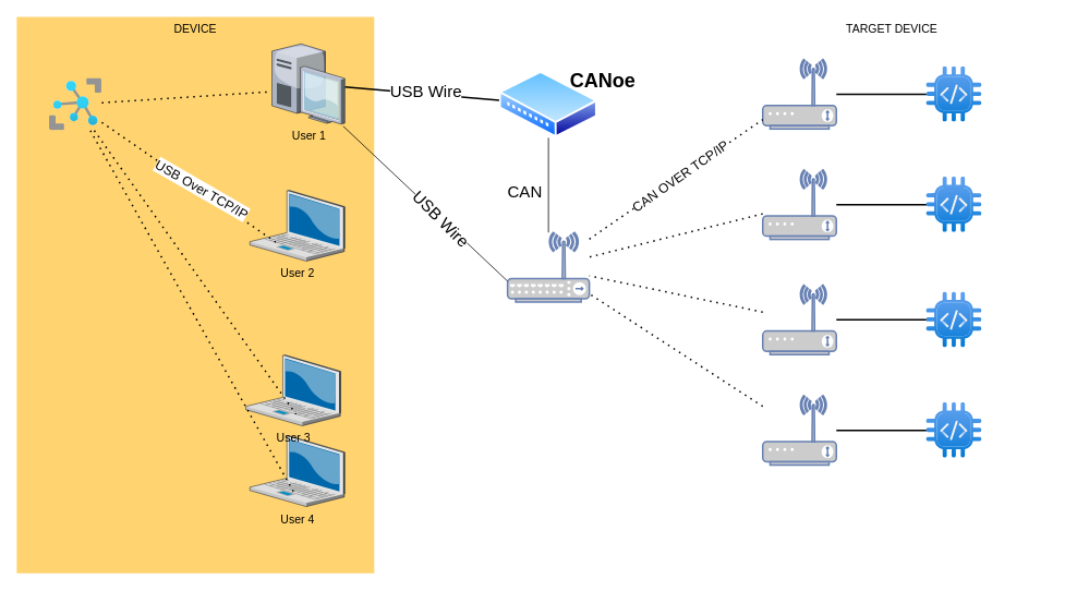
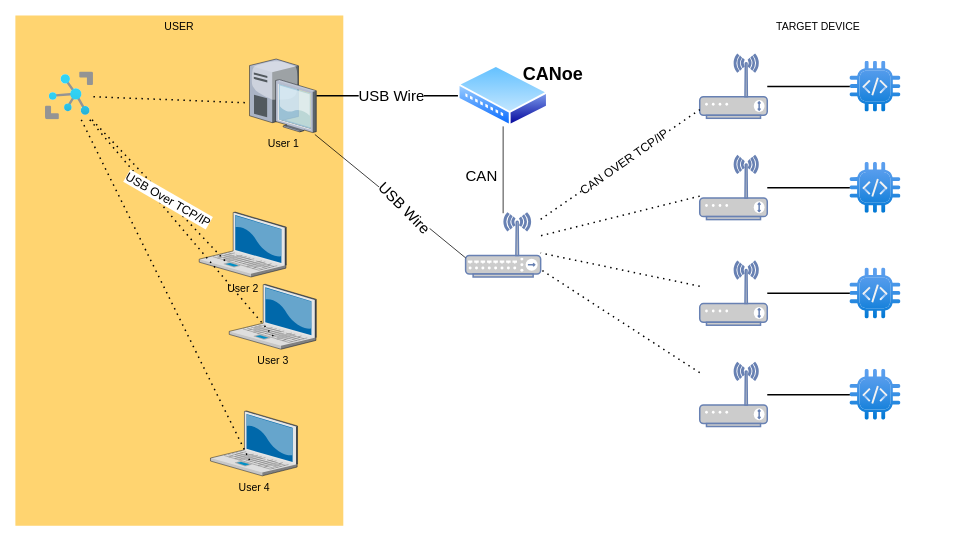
- <mxCell id="3" value="DEVICE" style="whiteSpace=wrap;html=1;fillColor=#FFD470;gradientColor=none;fontSize=14;strokeColor=none;verticalAlign=top;" parent="1" vertex="1"><mxGeometry x="20" y="20" width="437" height="680" as="geometry" /></mxCell>
+ <mxCell id="3" value="USER" style="whiteSpace=wrap;html=1;fillColor=#FFD470;gradientColor=none;fontSize=14;strokeColor=none;verticalAlign=top;" parent="1" vertex="1"><mxGeometry x="20" y="20" width="437" height="680" as="geometry" /></mxCell>
- <mxCell id="7" value="User 1" style="verticalLabelPosition=bottom;aspect=fixed;html=1;verticalAlign=top;strokeColor=none;shape=mxgraph.citrix.desktop;fillColor=#66B2FF;gradientColor=#0066CC;fontSize=14;" parent="1" vertex="1"><mxGeometry x="332" y="53" width="89" height="98" as="geometry" /></mxCell>
+ <mxCell id="7" value="User 1" style="verticalLabelPosition=bottom;aspect=fixed;html=1;verticalAlign=top;strokeColor=none;shape=mxgraph.citrix.desktop;fillColor=#66B2FF;gradientColor=#0066CC;fontSize=14;" parent="1" vertex="1"><mxGeometry x="332" y="78" width="89" height="98" as="geometry" /></mxCell>
- <mxCell id="9" value="User 2" style="verticalLabelPosition=bottom;aspect=fixed;html=1;verticalAlign=top;strokeColor=none;shape=mxgraph.citrix.laptop_2;fillColor=#66B2FF;gradientColor=#0066CC;fontSize=14;" vertex="1" parent="1"><mxGeometry x="305" y="232" width="116" height="86.5" as="geometry" /></mxCell>
+ <mxCell id="9" value="User 2" style="verticalLabelPosition=bottom;aspect=fixed;html=1;verticalAlign=top;strokeColor=none;shape=mxgraph.citrix.laptop_2;fillColor=#66B2FF;gradientColor=#0066CC;fontSize=14;" vertex="1" parent="1"><mxGeometry x="265" y="282" width="116" height="86.5" as="geometry" /></mxCell>
- <mxCell id="8" value="User 3" style="verticalLabelPosition=bottom;aspect=fixed;html=1;verticalAlign=top;strokeColor=none;shape=mxgraph.citrix.laptop_2;fillColor=#66B2FF;gradientColor=#0066CC;fontSize=14;" vertex="1" parent="1"><mxGeometry x="300" y="433.25" width="116" height="86.5" as="geometry" /></mxCell>
+ <mxCell id="8" value="User 3" style="verticalLabelPosition=bottom;aspect=fixed;html=1;verticalAlign=top;strokeColor=none;shape=mxgraph.citrix.laptop_2;fillColor=#66B2FF;gradientColor=#0066CC;fontSize=14;" vertex="1" parent="1"><mxGeometry x="305" y="378.25" width="116" height="86.5" as="geometry" /></mxCell>
- <mxCell id="4" value="User 4" style="verticalLabelPosition=bottom;aspect=fixed;html=1;verticalAlign=top;strokeColor=none;shape=mxgraph.citrix.laptop_2;fillColor=#66B2FF;gradientColor=#0066CC;fontSize=14;" parent="1" vertex="1"><mxGeometry x="305" y="532" width="116" height="86.5" as="geometry" /></mxCell>
+ <mxCell id="4" value="User 4" style="verticalLabelPosition=bottom;aspect=fixed;html=1;verticalAlign=top;strokeColor=none;shape=mxgraph.citrix.laptop_2;fillColor=#66B2FF;gradientColor=#0066CC;fontSize=14;" parent="1" vertex="1"><mxGeometry x="280" y="547" width="116" height="86.5" as="geometry" /></mxCell>
